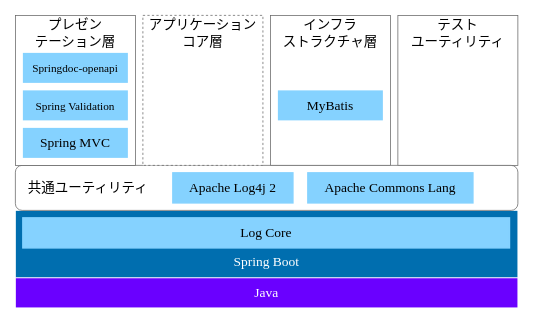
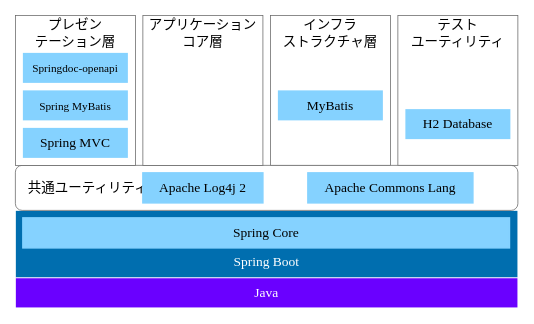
- <mxCell id="16" value="&lt;font color=&quot;#000000&quot;&gt;アプリケーションコア層&lt;br&gt;&lt;br&gt;&lt;br&gt;&lt;br&gt;&lt;br&gt;&lt;br&gt;&lt;br&gt;&lt;br&gt;&lt;/font&gt;" style="rounded=0;whiteSpace=wrap;html=1;fontFamily=Noto Sans JP;fontSize=18;strokeWidth=1;fontSource=https%3A%2F%2Ffonts.googleapis.com%2Fcss%3Ffamily%3DNoto%2BSans%2BJP;fillColor=#FFFFFF;strokeColor=#666666;dashed=1;" parent="1" vertex="1"><mxGeometry x="190" y="20" width="160.06" height="200" as="geometry" /></mxCell>
+ <mxCell id="16" value="&lt;font color=&quot;#000000&quot;&gt;アプリケーションコア層&lt;br&gt;&lt;br&gt;&lt;br&gt;&lt;br&gt;&lt;br&gt;&lt;br&gt;&lt;br&gt;&lt;br&gt;&lt;/font&gt;" style="rounded=0;whiteSpace=wrap;html=1;fontFamily=Noto Sans JP;fontSize=18;strokeWidth=1;fontSource=https%3A%2F%2Ffonts.googleapis.com%2Fcss%3Ffamily%3DNoto%2BSans%2BJP;fillColor=#FFFFFF;strokeColor=#666666;" parent="1" vertex="1"><mxGeometry x="190" y="20" width="160.06" height="200" as="geometry" /></mxCell>
- <mxCell id="13" value="Spring Validation" style="rounded=0;whiteSpace=wrap;html=1;fontFamily=Noto Sans JP;fontSize=15;fillColor=#85D2FF;fontColor=#000000;strokeColor=none;strokeWidth=2;fontSource=https%3A%2F%2Ffonts.googleapis.com%2Fcss%3Ffamily%3DNoto%2BSans%2BJP;" parent="1" vertex="1"><mxGeometry x="30" y="120" width="140" height="40" as="geometry" /></mxCell>
+ <mxCell id="13" value="Spring MyBatis" style="rounded=0;whiteSpace=wrap;html=1;fontFamily=Noto Sans JP;fontSize=15;fillColor=#85D2FF;fontColor=#000000;strokeColor=none;strokeWidth=2;fontSource=https%3A%2F%2Ffonts.googleapis.com%2Fcss%3Ffamily%3DNoto%2BSans%2BJP;" parent="1" vertex="1"><mxGeometry x="30" y="120" width="140" height="40" as="geometry" /></mxCell>
+ <mxCell id="15" value="H2 Database" style="rounded=0;whiteSpace=wrap;html=1;fontFamily=Noto Sans JP;fontSize=18;fillColor=#85D2FF;fontColor=#000000;strokeColor=none;strokeWidth=2;spacingLeft=0;fontSource=https%3A%2F%2Ffonts.googleapis.com%2Fcss%3Ffamily%3DNoto%2BSans%2BJP;" parent="1" vertex="1"><mxGeometry x="540" y="145" width="140" height="40" as="geometry" /></mxCell>
- <mxCell id="11" value="Apache Log4j 2" style="rounded=0;whiteSpace=wrap;html=1;fontFamily=Noto Sans JP;fontSize=18;fillColor=#85D2FF;fontColor=#000000;strokeColor=#85D2FF;strokeWidth=2;spacingLeft=0;fontSource=https%3A%2F%2Ffonts.googleapis.com%2Fcss%3Ffamily%3DNoto%2BSans%2BJP;spacingRight=0;" parent="1" vertex="1"><mxGeometry x="230" y="230" width="160" height="40" as="geometry" /></mxCell>
+ <mxCell id="11" value="Apache Log4j 2" style="rounded=0;whiteSpace=wrap;html=1;fontFamily=Noto Sans JP;fontSize=18;fillColor=#85D2FF;fontColor=#000000;strokeColor=#85D2FF;strokeWidth=2;spacingLeft=0;fontSource=https%3A%2F%2Ffonts.googleapis.com%2Fcss%3Ffamily%3DNoto%2BSans%2BJP;spacingRight=0;" parent="1" vertex="1"><mxGeometry x="190" y="230" width="160" height="40" as="geometry" /></mxCell>
- <mxCell id="8" value="Log Core" style="rounded=0;whiteSpace=wrap;html=1;fontFamily=Noto Sans JP;fontSize=18;fillColor=#85D2FF;fontColor=#000000;strokeColor=#85D2FF;strokeWidth=2;spacingLeft=0;fontSource=https%3A%2F%2Ffonts.googleapis.com%2Fcss%3Ffamily%3DNoto%2BSans%2BJP;" parent="1" vertex="1"><mxGeometry x="30" y="290" width="648.79" height="40" as="geometry" /></mxCell>
+ <mxCell id="8" value="Spring Core" style="rounded=0;whiteSpace=wrap;html=1;fontFamily=Noto Sans JP;fontSize=18;fillColor=#85D2FF;fontColor=#000000;strokeColor=#85D2FF;strokeWidth=2;spacingLeft=0;fontSource=https%3A%2F%2Ffonts.googleapis.com%2Fcss%3Ffamily%3DNoto%2BSans%2BJP;" parent="1" vertex="1"><mxGeometry x="30" y="290" width="648.79" height="40" as="geometry" /></mxCell>
